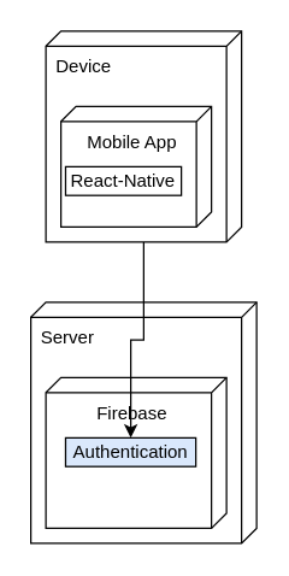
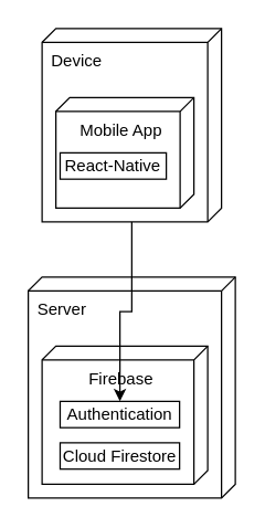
- <mxCell id="4" value="Authentication" style="rounded=0;whiteSpace=wrap;html=1;fillColor=#dae8fc;" vertex="1" parent="2"><mxGeometry x="23.08" y="90.002" width="86.54" height="19.048" as="geometry" /></mxCell>
+ <mxCell id="4" value="Authentication" style="rounded=0;whiteSpace=wrap;html=1;" vertex="1" parent="2"><mxGeometry x="23.08" y="90.002" width="86.54" height="19.048" as="geometry" /></mxCell>
+ <mxCell id="5" value="Cloud Firestore" style="rounded=0;whiteSpace=wrap;html=1;" vertex="1" parent="2"><mxGeometry x="23.08" y="119.999" width="86.54" height="19.048" as="geometry" /></mxCell>
